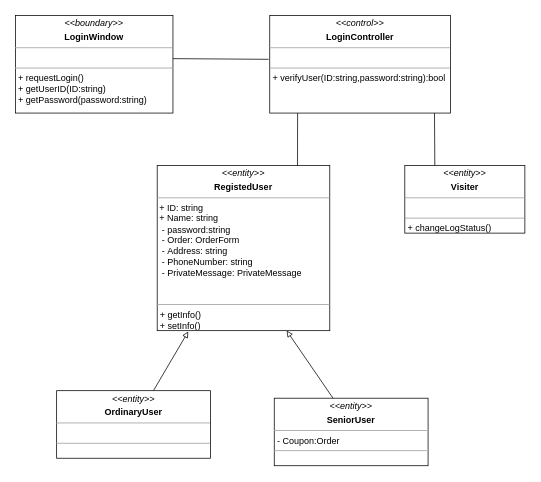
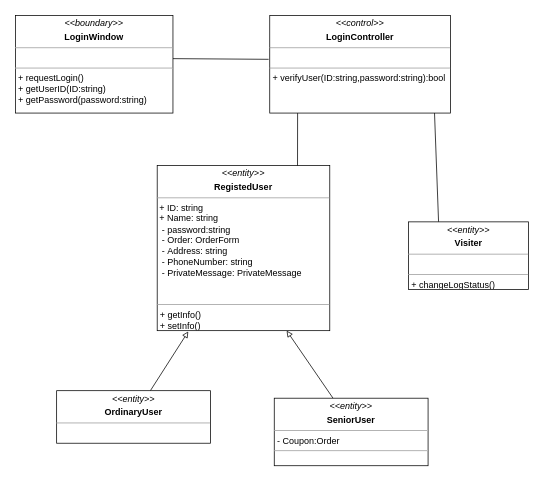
- <mxCell id="7" value="&lt;p style=&quot;margin: 0px ; margin-top: 4px ; text-align: center&quot;&gt;&lt;i&gt;&amp;lt;&amp;lt;entity&amp;gt;&amp;gt;&lt;/i&gt;&lt;b&gt;&lt;br&gt;&lt;/b&gt;&lt;/p&gt;&lt;p style=&quot;margin: 0px ; margin-top: 4px ; text-align: center&quot;&gt;&lt;b&gt;Visiter&lt;/b&gt;&lt;/p&gt;&lt;hr size=&quot;1&quot;&gt;&lt;p style=&quot;margin: 0px ; margin-left: 4px&quot;&gt;&lt;br&gt;&lt;/p&gt;&lt;hr size=&quot;1&quot;&gt;&lt;p style=&quot;margin: 0px ; margin-left: 4px&quot;&gt;+ changeLogStatus()&lt;/p&gt;" style="verticalAlign=top;align=left;overflow=fill;fontSize=12;fontFamily=Helvetica;html=1;" parent="1" vertex="1"><mxGeometry x="539" y="220" width="160" height="90" as="geometry" /></mxCell>
+ <mxCell id="7" value="&lt;p style=&quot;margin: 0px ; margin-top: 4px ; text-align: center&quot;&gt;&lt;i&gt;&amp;lt;&amp;lt;entity&amp;gt;&amp;gt;&lt;/i&gt;&lt;b&gt;&lt;br&gt;&lt;/b&gt;&lt;/p&gt;&lt;p style=&quot;margin: 0px ; margin-top: 4px ; text-align: center&quot;&gt;&lt;b&gt;Visiter&lt;/b&gt;&lt;/p&gt;&lt;hr size=&quot;1&quot;&gt;&lt;p style=&quot;margin: 0px ; margin-left: 4px&quot;&gt;&lt;br&gt;&lt;/p&gt;&lt;hr size=&quot;1&quot;&gt;&lt;p style=&quot;margin: 0px ; margin-left: 4px&quot;&gt;+ changeLogStatus()&lt;/p&gt;" style="verticalAlign=top;align=left;overflow=fill;fontSize=12;fontFamily=Helvetica;html=1;" parent="1" vertex="1"><mxGeometry x="544" y="295" width="160" height="90" as="geometry" /></mxCell>
- <mxCell id="11" value="&lt;p style=&quot;margin: 0px ; margin-top: 4px ; text-align: center&quot;&gt;&lt;i&gt;&amp;lt;&amp;lt;entity&amp;gt;&amp;gt;&lt;/i&gt;&lt;b&gt;&lt;br&gt;&lt;/b&gt;&lt;/p&gt;&lt;p style=&quot;margin: 0px ; margin-top: 4px ; text-align: center&quot;&gt;&lt;b&gt;OrdinaryUser&lt;/b&gt;&lt;/p&gt;&lt;hr size=&quot;1&quot;&gt;&lt;p style=&quot;margin: 0px ; margin-left: 4px&quot;&gt;&lt;br&gt;&lt;/p&gt;&lt;hr size=&quot;1&quot;&gt;&lt;p style=&quot;margin: 0px ; margin-left: 4px&quot;&gt;&lt;br&gt;&lt;/p&gt;" style="verticalAlign=top;align=left;overflow=fill;fontSize=12;fontFamily=Helvetica;html=1;" parent="1" vertex="1"><mxGeometry x="75" y="520" width="205" height="90" as="geometry" /></mxCell>
+ <mxCell id="11" value="&lt;p style=&quot;margin: 0px ; margin-top: 4px ; text-align: center&quot;&gt;&lt;i&gt;&amp;lt;&amp;lt;entity&amp;gt;&amp;gt;&lt;/i&gt;&lt;b&gt;&lt;br&gt;&lt;/b&gt;&lt;/p&gt;&lt;p style=&quot;margin: 0px ; margin-top: 4px ; text-align: center&quot;&gt;&lt;b&gt;OrdinaryUser&lt;/b&gt;&lt;/p&gt;&lt;hr size=&quot;1&quot;&gt;&lt;p style=&quot;margin: 0px ; margin-left: 4px&quot;&gt;&lt;br&gt;&lt;/p&gt;&lt;hr size=&quot;1&quot;&gt;&lt;p style=&quot;margin: 0px ; margin-left: 4px&quot;&gt;&lt;br&gt;&lt;/p&gt;" style="verticalAlign=top;align=left;overflow=fill;fontSize=12;fontFamily=Helvetica;html=1;" parent="1" vertex="1"><mxGeometry x="75" y="520" width="205" height="70" as="geometry" /></mxCell>
